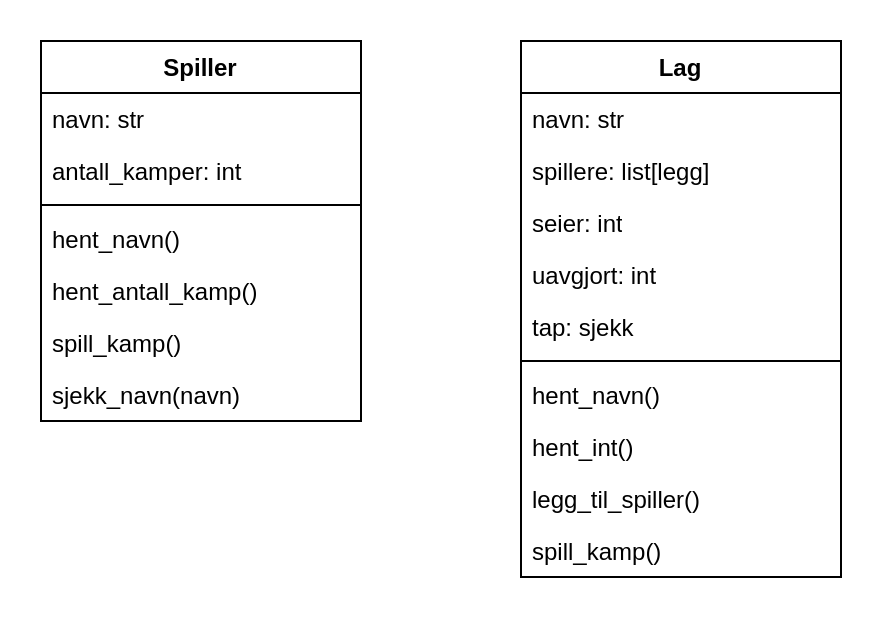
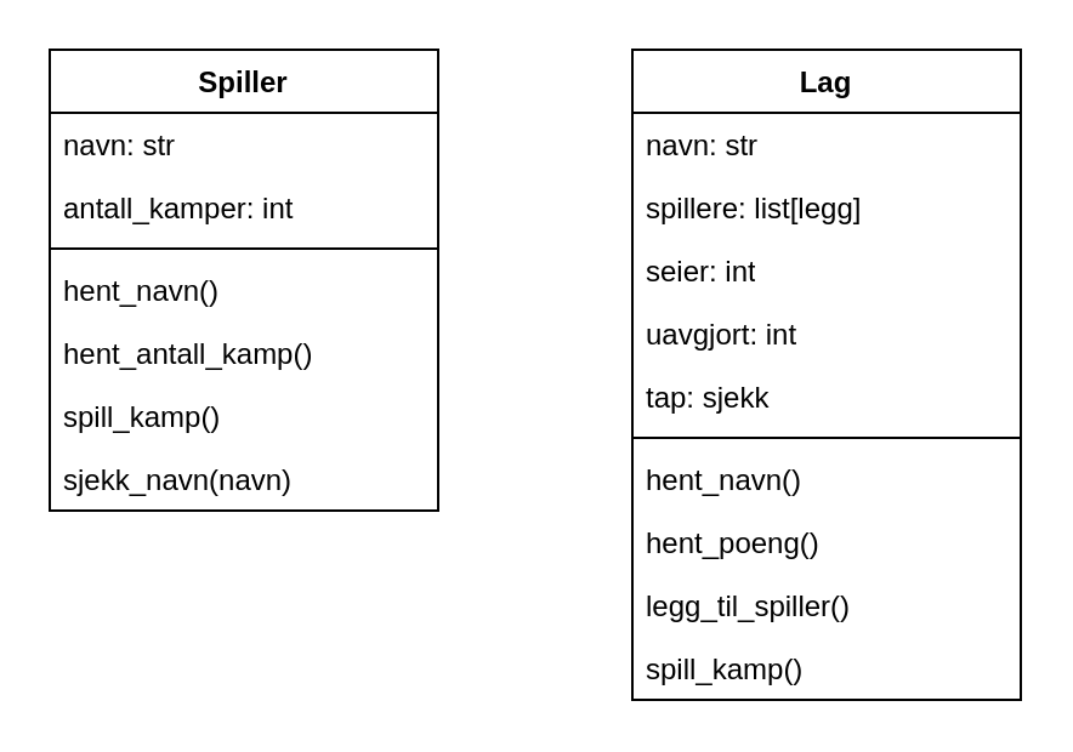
- <mxCell id="18" value="hent_int()" style="text;strokeColor=none;fillColor=none;align=left;verticalAlign=top;spacingLeft=4;spacingRight=4;overflow=hidden;rotatable=0;points=[[0,0.5],[1,0.5]];portConstraint=eastwest;whiteSpace=wrap;html=1;" vertex="1" parent="10"><mxGeometry y="190" width="160" height="26" as="geometry" /></mxCell>
+ <mxCell id="18" value="hent_poeng()" style="text;strokeColor=none;fillColor=none;align=left;verticalAlign=top;spacingLeft=4;spacingRight=4;overflow=hidden;rotatable=0;points=[[0,0.5],[1,0.5]];portConstraint=eastwest;whiteSpace=wrap;html=1;" vertex="1" parent="10"><mxGeometry y="190" width="160" height="26" as="geometry" /></mxCell>
